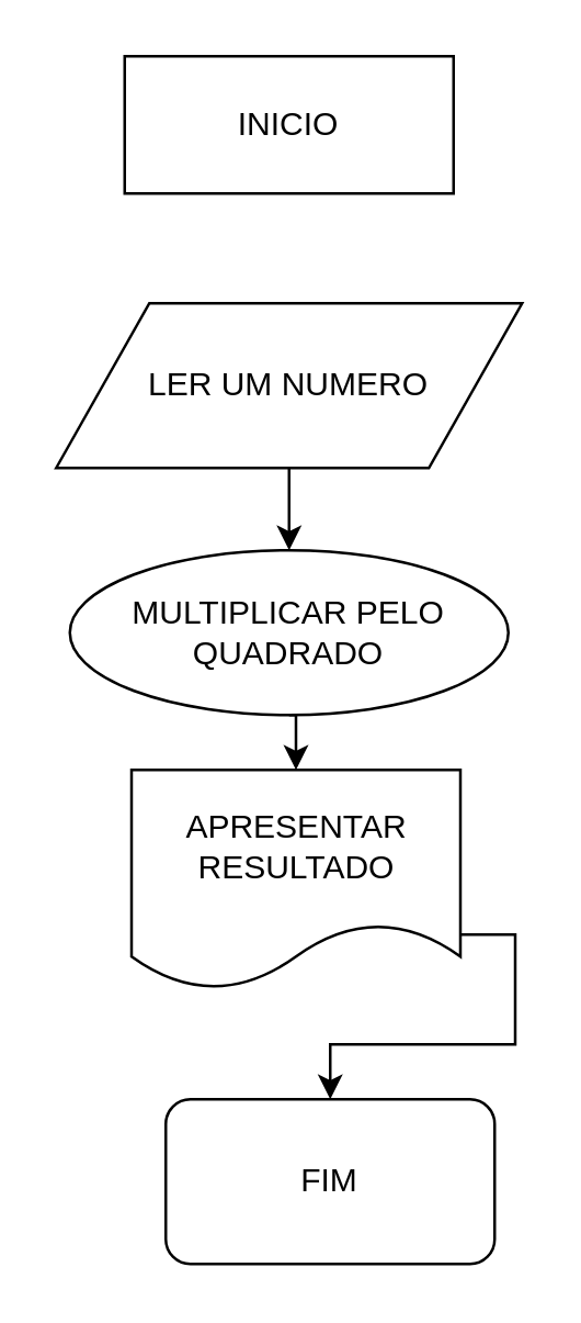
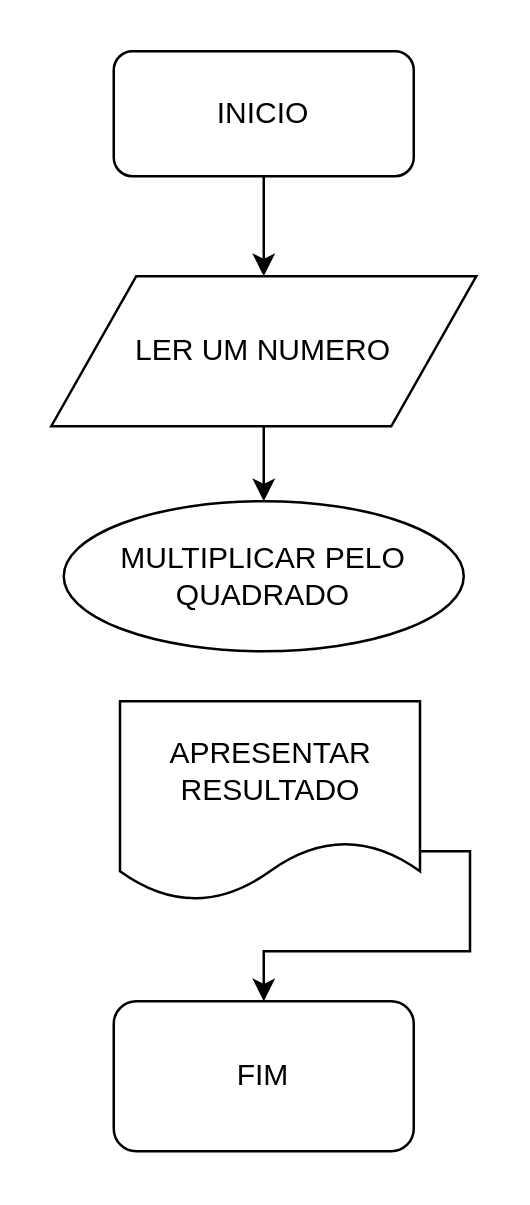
- <mxCell id="3" value="INICIO" style="whiteSpace=wrap;html=1;rounded=0;" vertex="1" parent="1"><mxGeometry x="45" y="20" width="120" height="50" as="geometry" /></mxCell>
+ <mxCell id="3" value="INICIO" style="rounded=1;whiteSpace=wrap;html=1;" vertex="1" parent="1"><mxGeometry x="45" y="20" width="120" height="50" as="geometry" /></mxCell>
+ <mxCell id="2" style="edgeStyle=orthogonalEdgeStyle;rounded=0;orthogonalLoop=1;jettySize=auto;html=1;exitX=0.5;exitY=1;exitDx=0;exitDy=0;entryX=0.5;entryY=0;entryDx=0;entryDy=0;" edge="1" parent="1" source="3" target="5"><mxGeometry relative="1" as="geometry" /></mxCell>
- <mxCell id="6" style="edgeStyle=orthogonalEdgeStyle;rounded=0;orthogonalLoop=1;jettySize=auto;html=1;exitX=0.5;exitY=1;exitDx=0;exitDy=0;entryX=0.5;entryY=0;entryDx=0;entryDy=0;" edge="1" parent="1" source="7" target="9"><mxGeometry relative="1" as="geometry" /></mxCell>
- <mxCell id="10" value="FIM" style="rounded=1;whiteSpace=wrap;html=1;" vertex="1" parent="1"><mxGeometry x="60" y="400" width="120" height="60" as="geometry" /></mxCell>
+ <mxCell id="10" value="FIM" style="rounded=1;whiteSpace=wrap;html=1;" vertex="1" parent="1"><mxGeometry x="45" y="400" width="120" height="60" as="geometry" /></mxCell>
